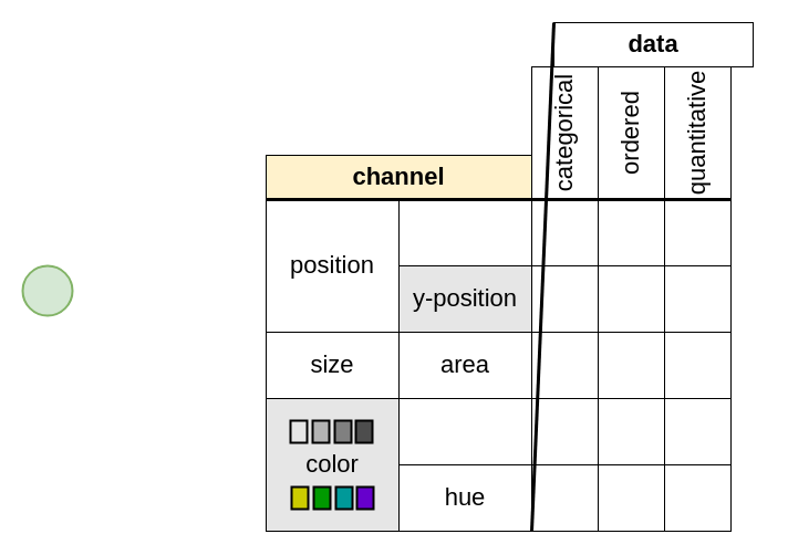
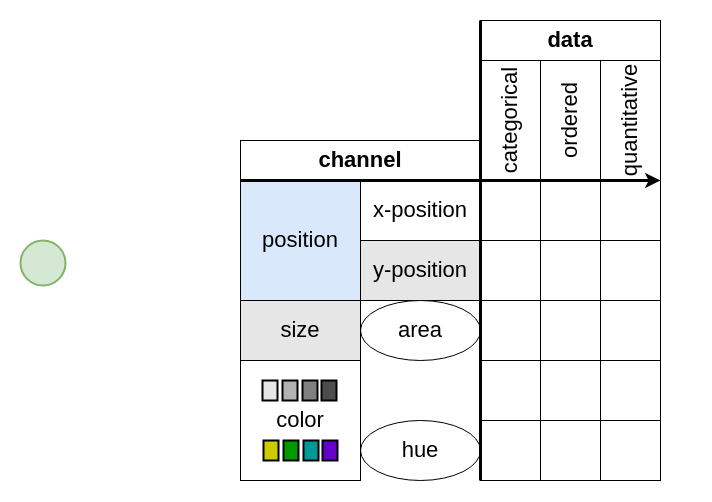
- <mxCell id="28" value="data" style="rounded=0;whiteSpace=wrap;html=1;fontSize=22;fontStyle=1" vertex="1" parent="1"><mxGeometry x="500" y="20" width="180" height="40" as="geometry" /></mxCell>
+ <mxCell id="28" value="data" style="rounded=0;whiteSpace=wrap;html=1;fontSize=22;fontStyle=1" vertex="1" parent="1"><mxGeometry x="480" y="20" width="180" height="40" as="geometry" /></mxCell>
- <mxCell id="2" value="channel" style="rounded=0;whiteSpace=wrap;html=1;fontSize=22;fontStyle=1;fillColor=#fff2cc;" vertex="1" parent="1"><mxGeometry x="240" y="140" width="240" height="40" as="geometry" /></mxCell>
+ <mxCell id="2" value="channel" style="rounded=0;whiteSpace=wrap;html=1;fontSize=22;fontStyle=1" vertex="1" parent="1"><mxGeometry x="240" y="140" width="240" height="40" as="geometry" /></mxCell>
- <mxCell id="38" value="" style="endArrow=none;html=1;fontSize=22;entryX=0;entryY=1;entryDx=0;entryDy=0;exitX=0;exitY=0;exitDx=0;exitDy=0;strokeWidth=3;" edge="1" parent="1" source="10" target="9"><mxGeometry width="50" height="50" relative="1" as="geometry"><mxPoint x="20" y="170" as="sourcePoint" /><mxPoint x="70" y="120" as="targetPoint" /></mxGeometry></mxCell>
+ <mxCell id="38" value="" style="endArrow=classic;html=1;fontSize=22;entryX=0;entryY=1;entryDx=0;entryDy=0;exitX=0;exitY=0;exitDx=0;exitDy=0;strokeWidth=3;" edge="1" parent="1" source="10" target="9"><mxGeometry width="50" height="50" relative="1" as="geometry"><mxPoint x="20" y="170" as="sourcePoint" /><mxPoint x="70" y="120" as="targetPoint" /></mxGeometry></mxCell>
+ <mxCell id="3" value="x-position" style="rounded=0;whiteSpace=wrap;html=1;fontSize=22;" vertex="1" parent="1"><mxGeometry x="360" y="180" width="120" height="60" as="geometry" /></mxCell>
- <mxCell id="10" value="position" style="rounded=0;whiteSpace=wrap;html=1;rotation=0;fontSize=22;" vertex="1" parent="1"><mxGeometry x="240" y="180" width="120" height="120" as="geometry" /></mxCell>
+ <mxCell id="10" value="position" style="rounded=0;whiteSpace=wrap;html=1;rotation=0;fontSize=22;fillColor=#dae8fc;" vertex="1" parent="1"><mxGeometry x="240" y="180" width="120" height="120" as="geometry" /></mxCell>
- <mxCell id="11" value="size" style="rounded=0;whiteSpace=wrap;html=1;rotation=0;fontSize=22;" vertex="1" parent="1"><mxGeometry x="240" y="300" width="120" height="60" as="geometry" /></mxCell>
+ <mxCell id="11" value="size" style="rounded=0;whiteSpace=wrap;html=1;rotation=0;fontSize=22;fillColor=#e6e6e6;" vertex="1" parent="1"><mxGeometry x="240" y="300" width="120" height="60" as="geometry" /></mxCell>
- <mxCell id="5" value="area" style="rounded=0;whiteSpace=wrap;html=1;fontSize=22;" vertex="1" parent="1"><mxGeometry x="360" y="300" width="120" height="60" as="geometry" /></mxCell>
+ <mxCell id="5" value="area" style="ellipse;whiteSpace=wrap;html=1;fontSize=22;" vertex="1" parent="1"><mxGeometry x="360" y="300" width="120" height="60" as="geometry" /></mxCell>
- <mxCell id="12" value="color" style="rounded=0;whiteSpace=wrap;html=1;rotation=0;fontSize=22;fillColor=#e6e6e6;" vertex="1" parent="1"><mxGeometry x="240" y="360" width="120" height="120" as="geometry" /></mxCell>
+ <mxCell id="12" value="color" style="rounded=0;whiteSpace=wrap;html=1;rotation=0;fontSize=22;" vertex="1" parent="1"><mxGeometry x="240" y="360" width="120" height="120" as="geometry" /></mxCell>
- <mxCell id="6" value="hue" style="rounded=0;whiteSpace=wrap;html=1;fontSize=22;" vertex="1" parent="1"><mxGeometry x="360" y="420" width="120" height="60" as="geometry" /></mxCell>
+ <mxCell id="6" value="hue" style="ellipse;whiteSpace=wrap;html=1;fontSize=22;" vertex="1" parent="1"><mxGeometry x="360" y="420" width="120" height="60" as="geometry" /></mxCell>
